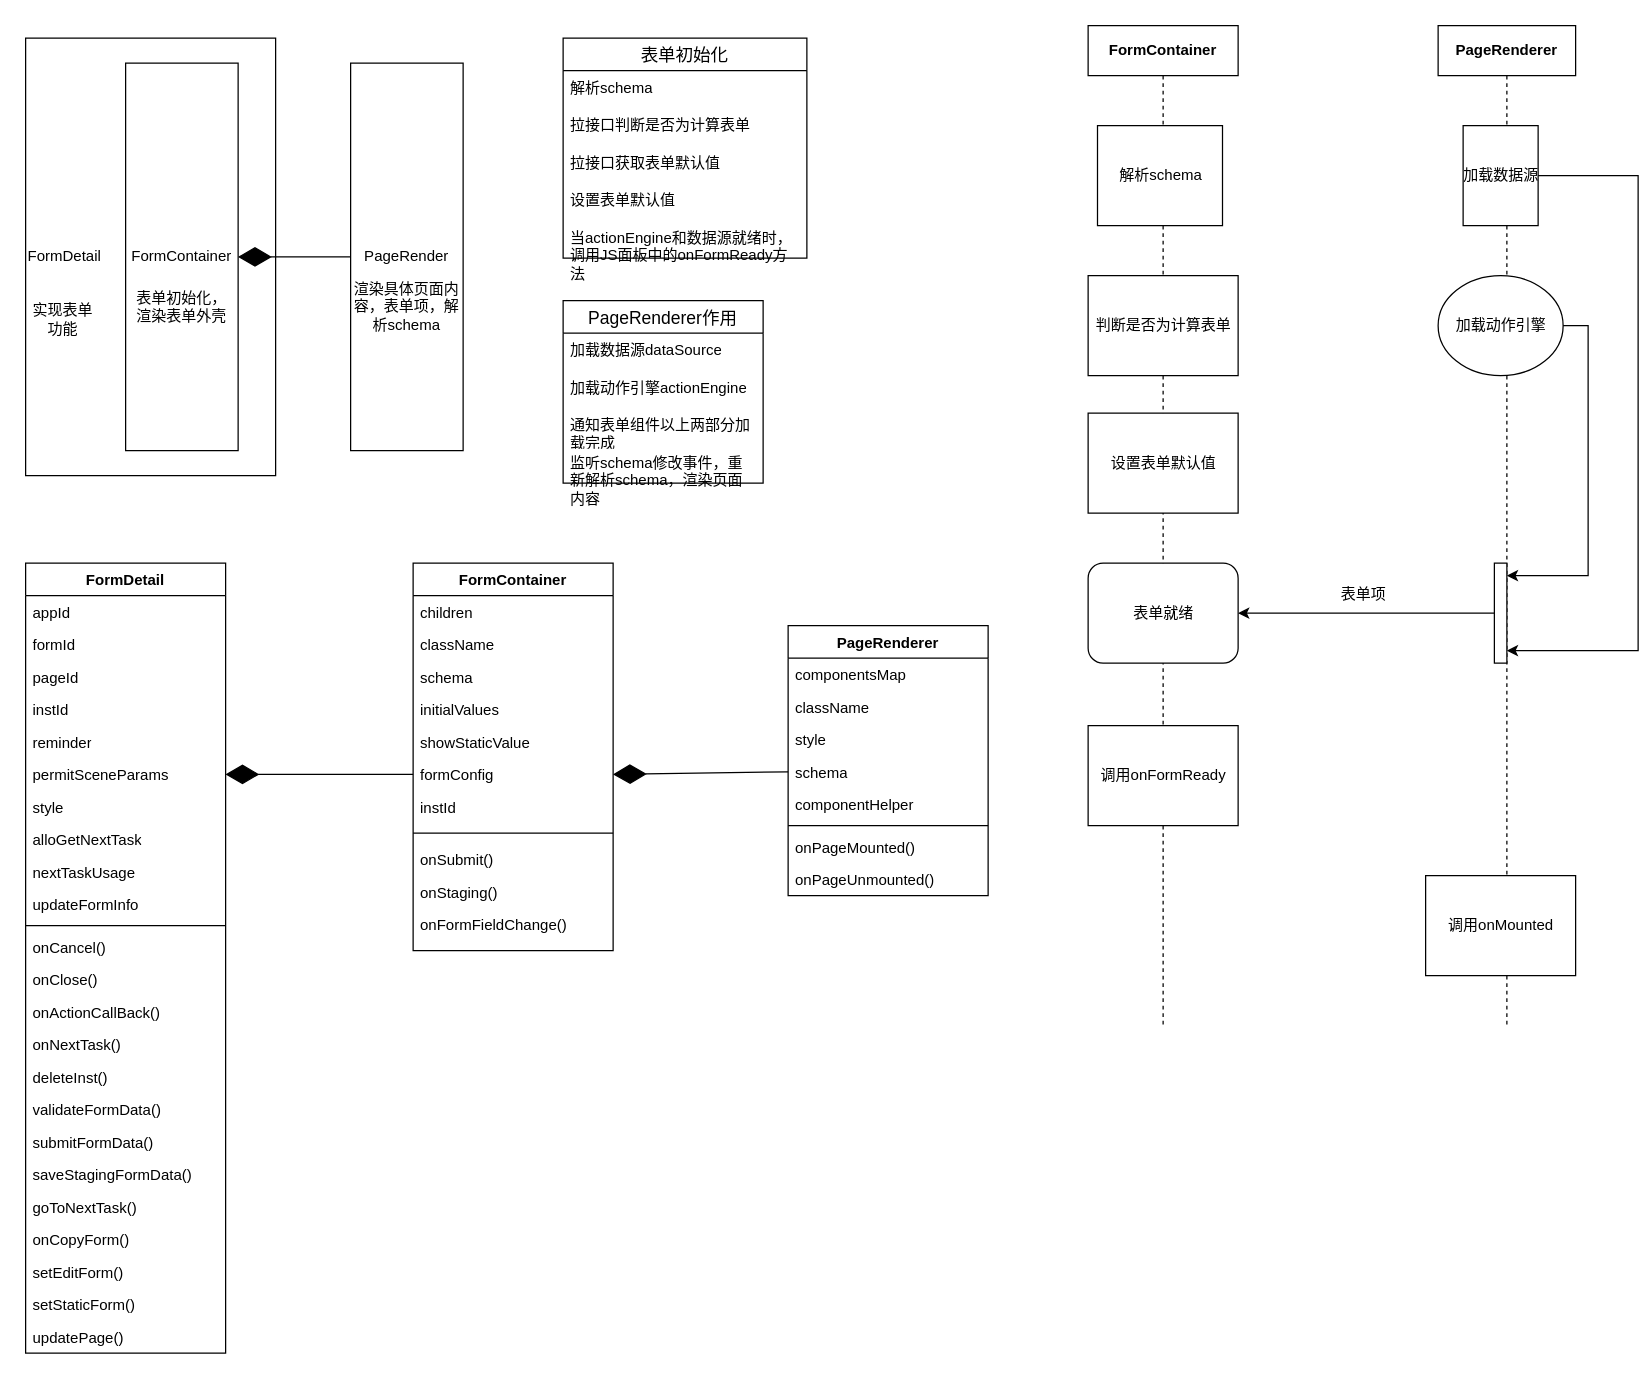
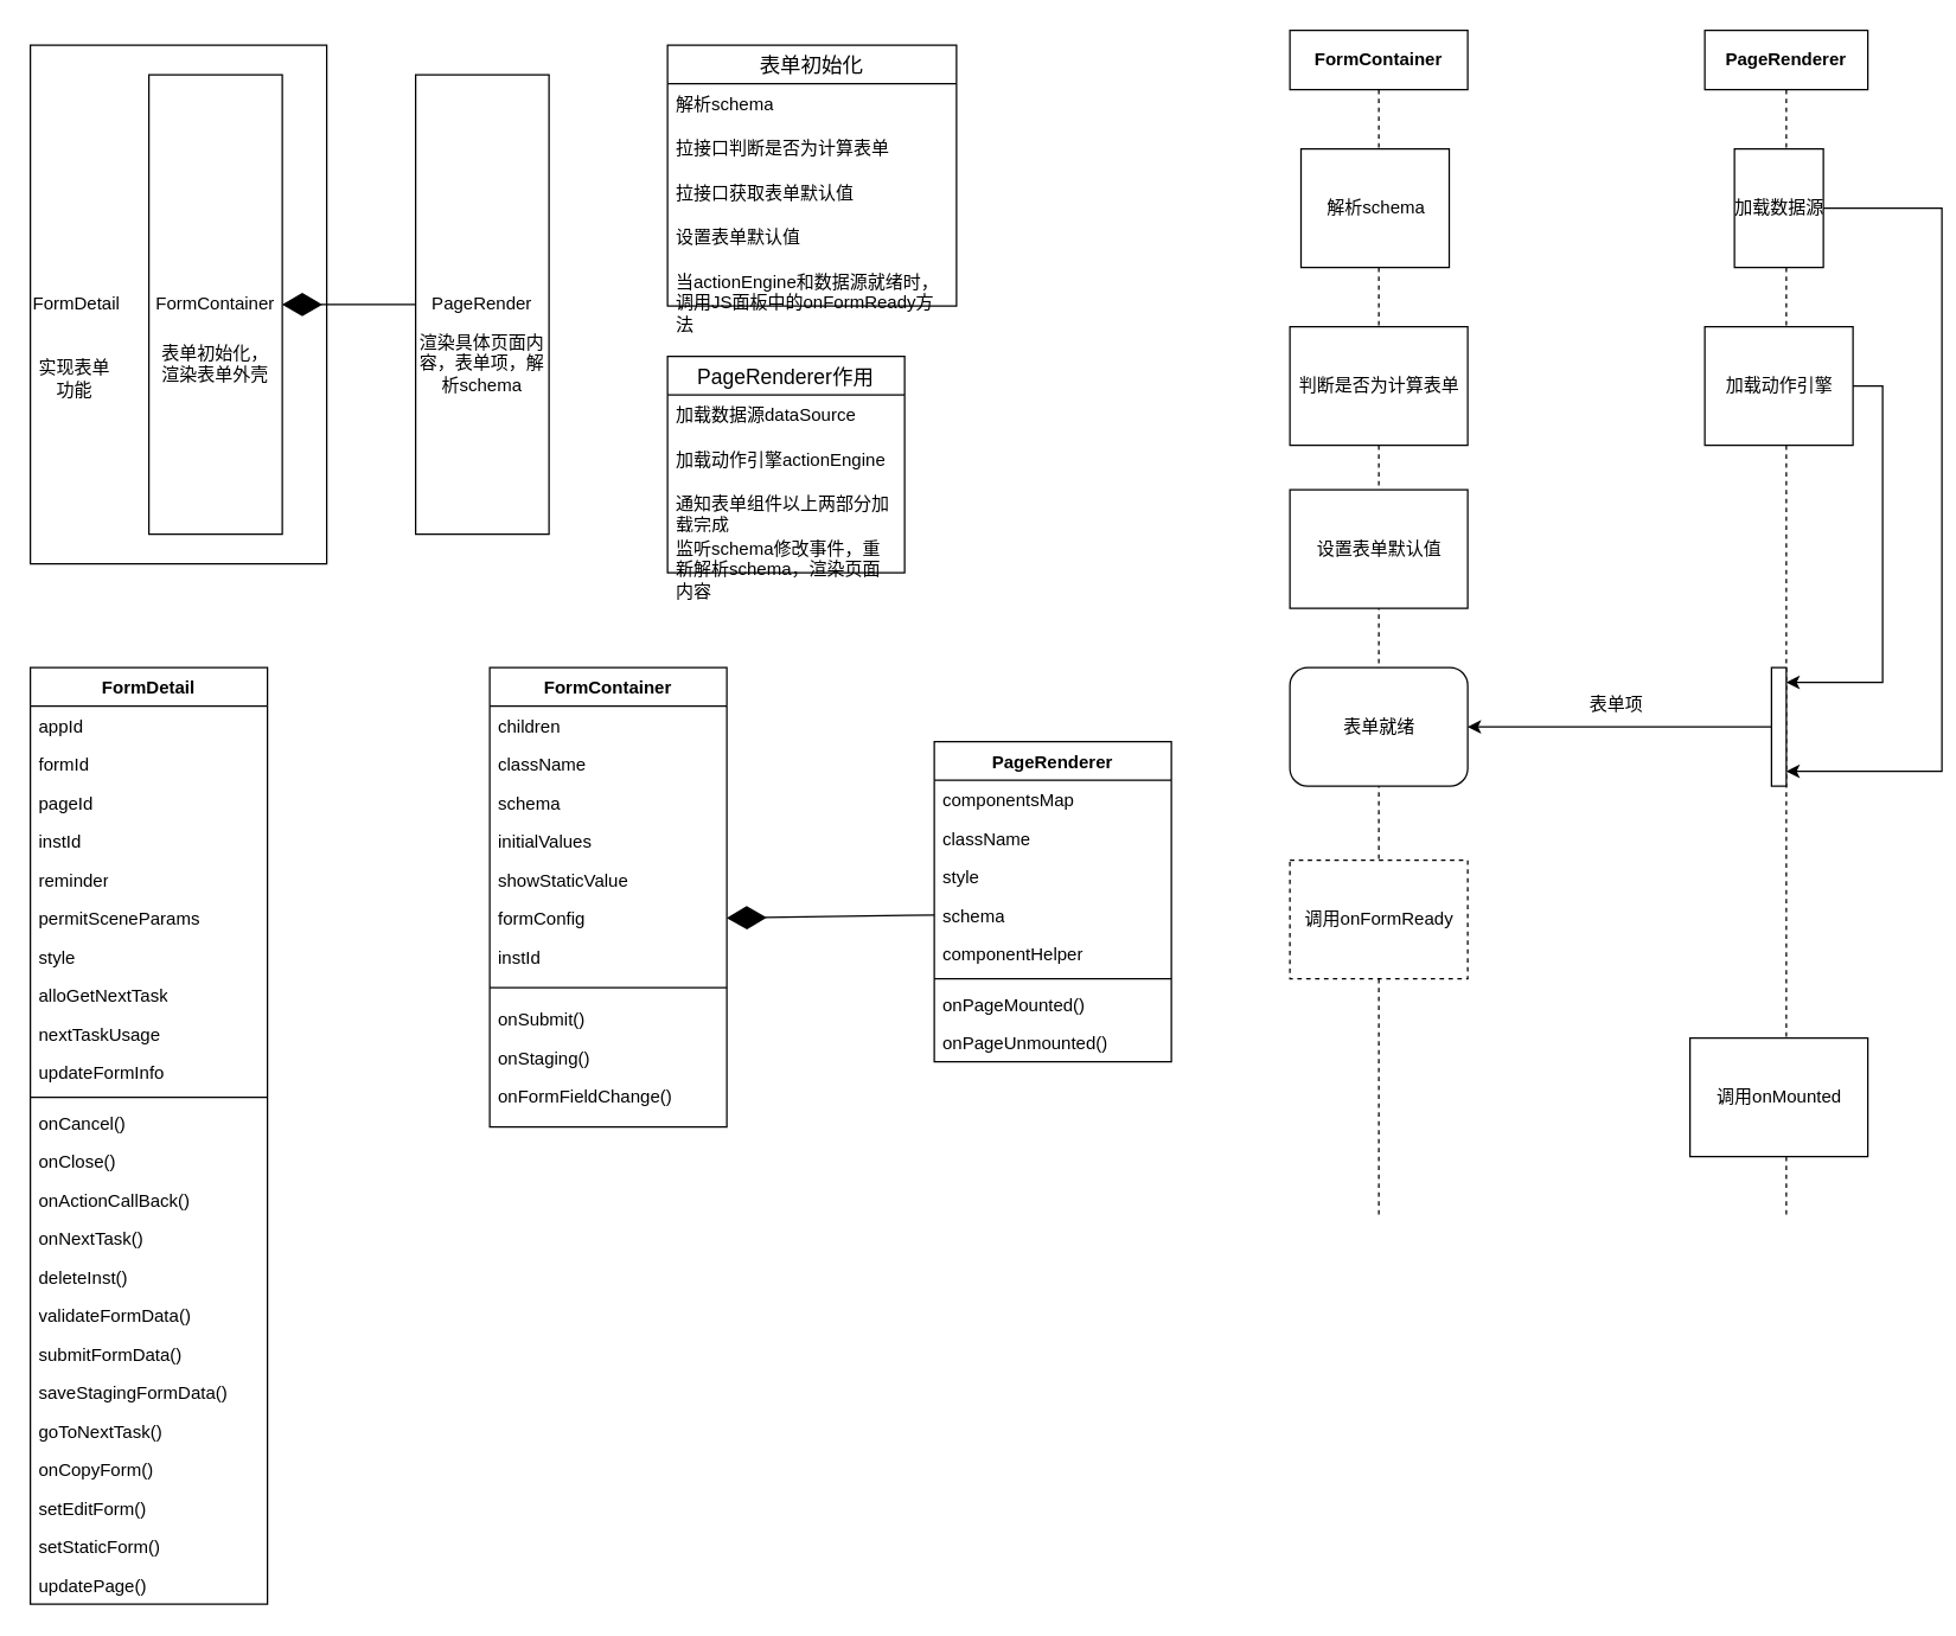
- <mxCell id="77" value="加载动作引擎" style="ellipse;html=1;points=[[0,0,0,0,5],[0,1,0,0,-5],[1,0,0,0,5],[1,1,0,0,-5]];outlineConnect=0;targetShapes=umlLifeline;portConstraint=eastwest;newEdgeStyle={&quot;curved&quot;:0,&quot;rounded&quot;:0};" vertex="1" parent="74"><mxGeometry y="200" width="100" height="80" as="geometry" /></mxCell>
+ <mxCell id="77" value="加载动作引擎" style="html=1;points=[[0,0,0,0,5],[0,1,0,0,-5],[1,0,0,0,5],[1,1,0,0,-5]];perimeter=orthogonalPerimeter;outlineConnect=0;targetShapes=umlLifeline;portConstraint=eastwest;newEdgeStyle={&quot;curved&quot;:0,&quot;rounded&quot;:0};" vertex="1" parent="74"><mxGeometry y="200" width="100" height="80" as="geometry" /></mxCell>
- <mxCell id="67" value="" style="endArrow=diamondThin;endFill=1;endSize=24;html=1;rounded=0;entryX=1;entryY=0.5;entryDx=0;entryDy=0;exitX=0;exitY=0.5;exitDx=0;exitDy=0;" parent="1" source="26" target="48" edge="1"><mxGeometry width="160" relative="1" as="geometry"><mxPoint x="220" y="820" as="sourcePoint" /><mxPoint x="380" y="820" as="targetPoint" /></mxGeometry></mxCell>
- <mxCell id="73" value="调用onFormReady" style="html=1;points=[[0,0,0,0,5],[0,1,0,0,-5],[1,0,0,0,5],[1,1,0,0,-5]];perimeter=orthogonalPerimeter;outlineConnect=0;targetShapes=umlLifeline;portConstraint=eastwest;newEdgeStyle={&quot;curved&quot;:0,&quot;rounded&quot;:0};" vertex="1" parent="68"><mxGeometry y="560" width="120" height="80" as="geometry" /></mxCell>
+ <mxCell id="73" value="调用onFormReady" style="html=1;points=[[0,0,0,0,5],[0,1,0,0,-5],[1,0,0,0,5],[1,1,0,0,-5]];perimeter=orthogonalPerimeter;outlineConnect=0;targetShapes=umlLifeline;portConstraint=eastwest;newEdgeStyle={&quot;curved&quot;:0,&quot;rounded&quot;:0};dashed=1;" vertex="1" parent="68"><mxGeometry y="560" width="120" height="80" as="geometry" /></mxCell>
